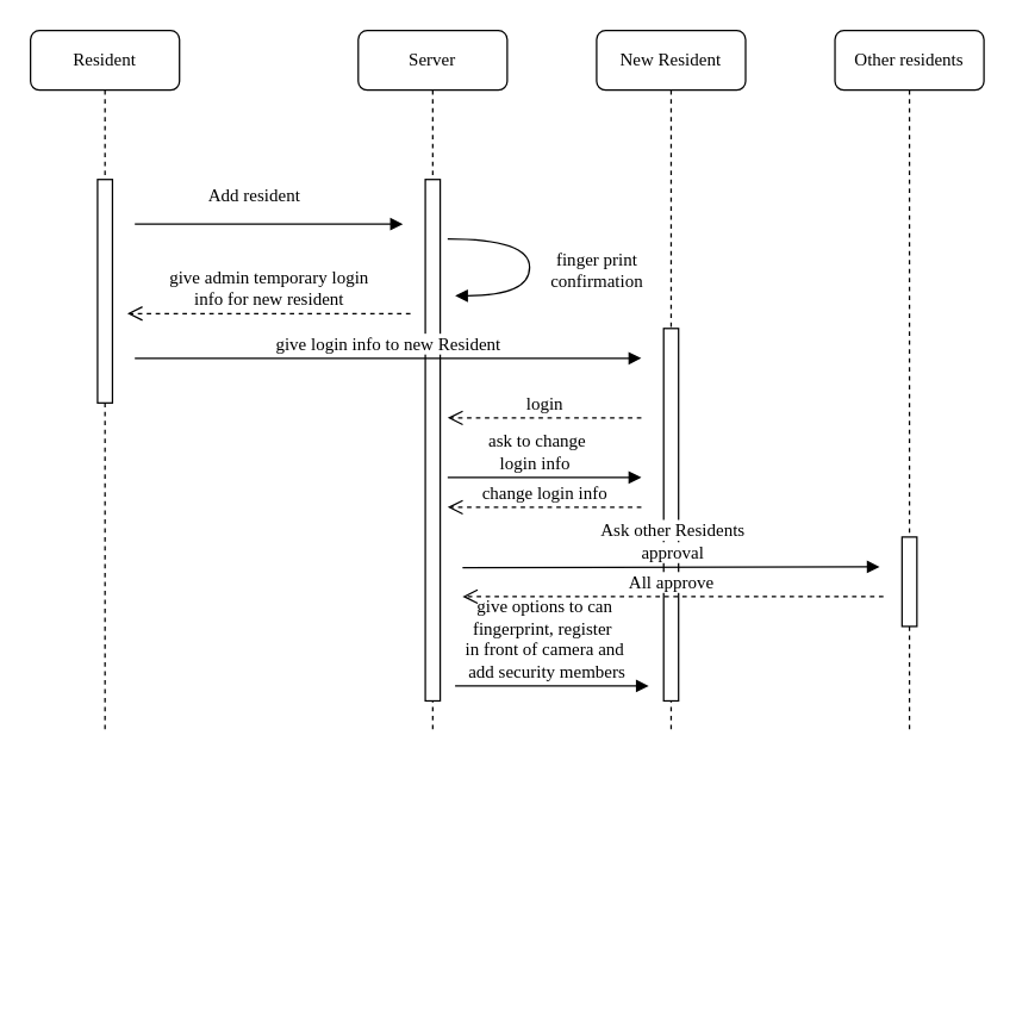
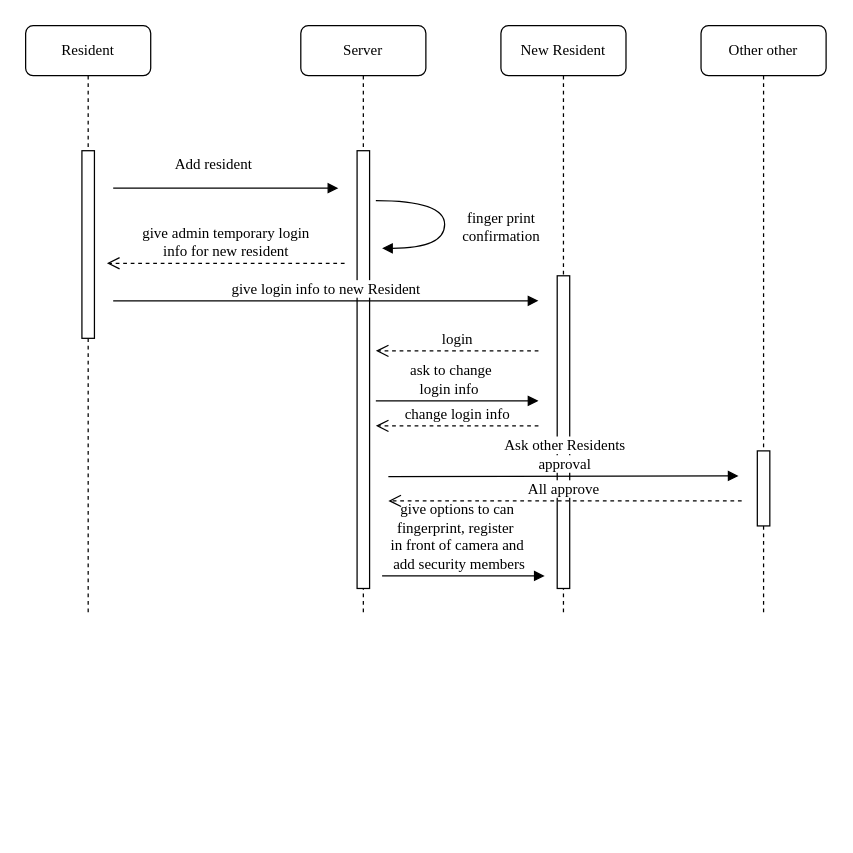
- <mxCell id="8" value="Other residents" style="shape=umlLifeline;perimeter=lifelinePerimeter;whiteSpace=wrap;html=1;container=1;collapsible=0;recursiveResize=0;outlineConnect=0;rounded=1;shadow=0;comic=0;labelBackgroundColor=none;strokeWidth=1;fontFamily=Verdana;fontSize=12;align=center;" parent="1" vertex="1"><mxGeometry x="560" y="20" width="100" height="470" as="geometry" /></mxCell>
+ <mxCell id="8" value="Other other" style="shape=umlLifeline;perimeter=lifelinePerimeter;whiteSpace=wrap;html=1;container=1;collapsible=0;recursiveResize=0;outlineConnect=0;rounded=1;shadow=0;comic=0;labelBackgroundColor=none;strokeWidth=1;fontFamily=Verdana;fontSize=12;align=center;" parent="1" vertex="1"><mxGeometry x="560" y="20" width="100" height="470" as="geometry" /></mxCell>
